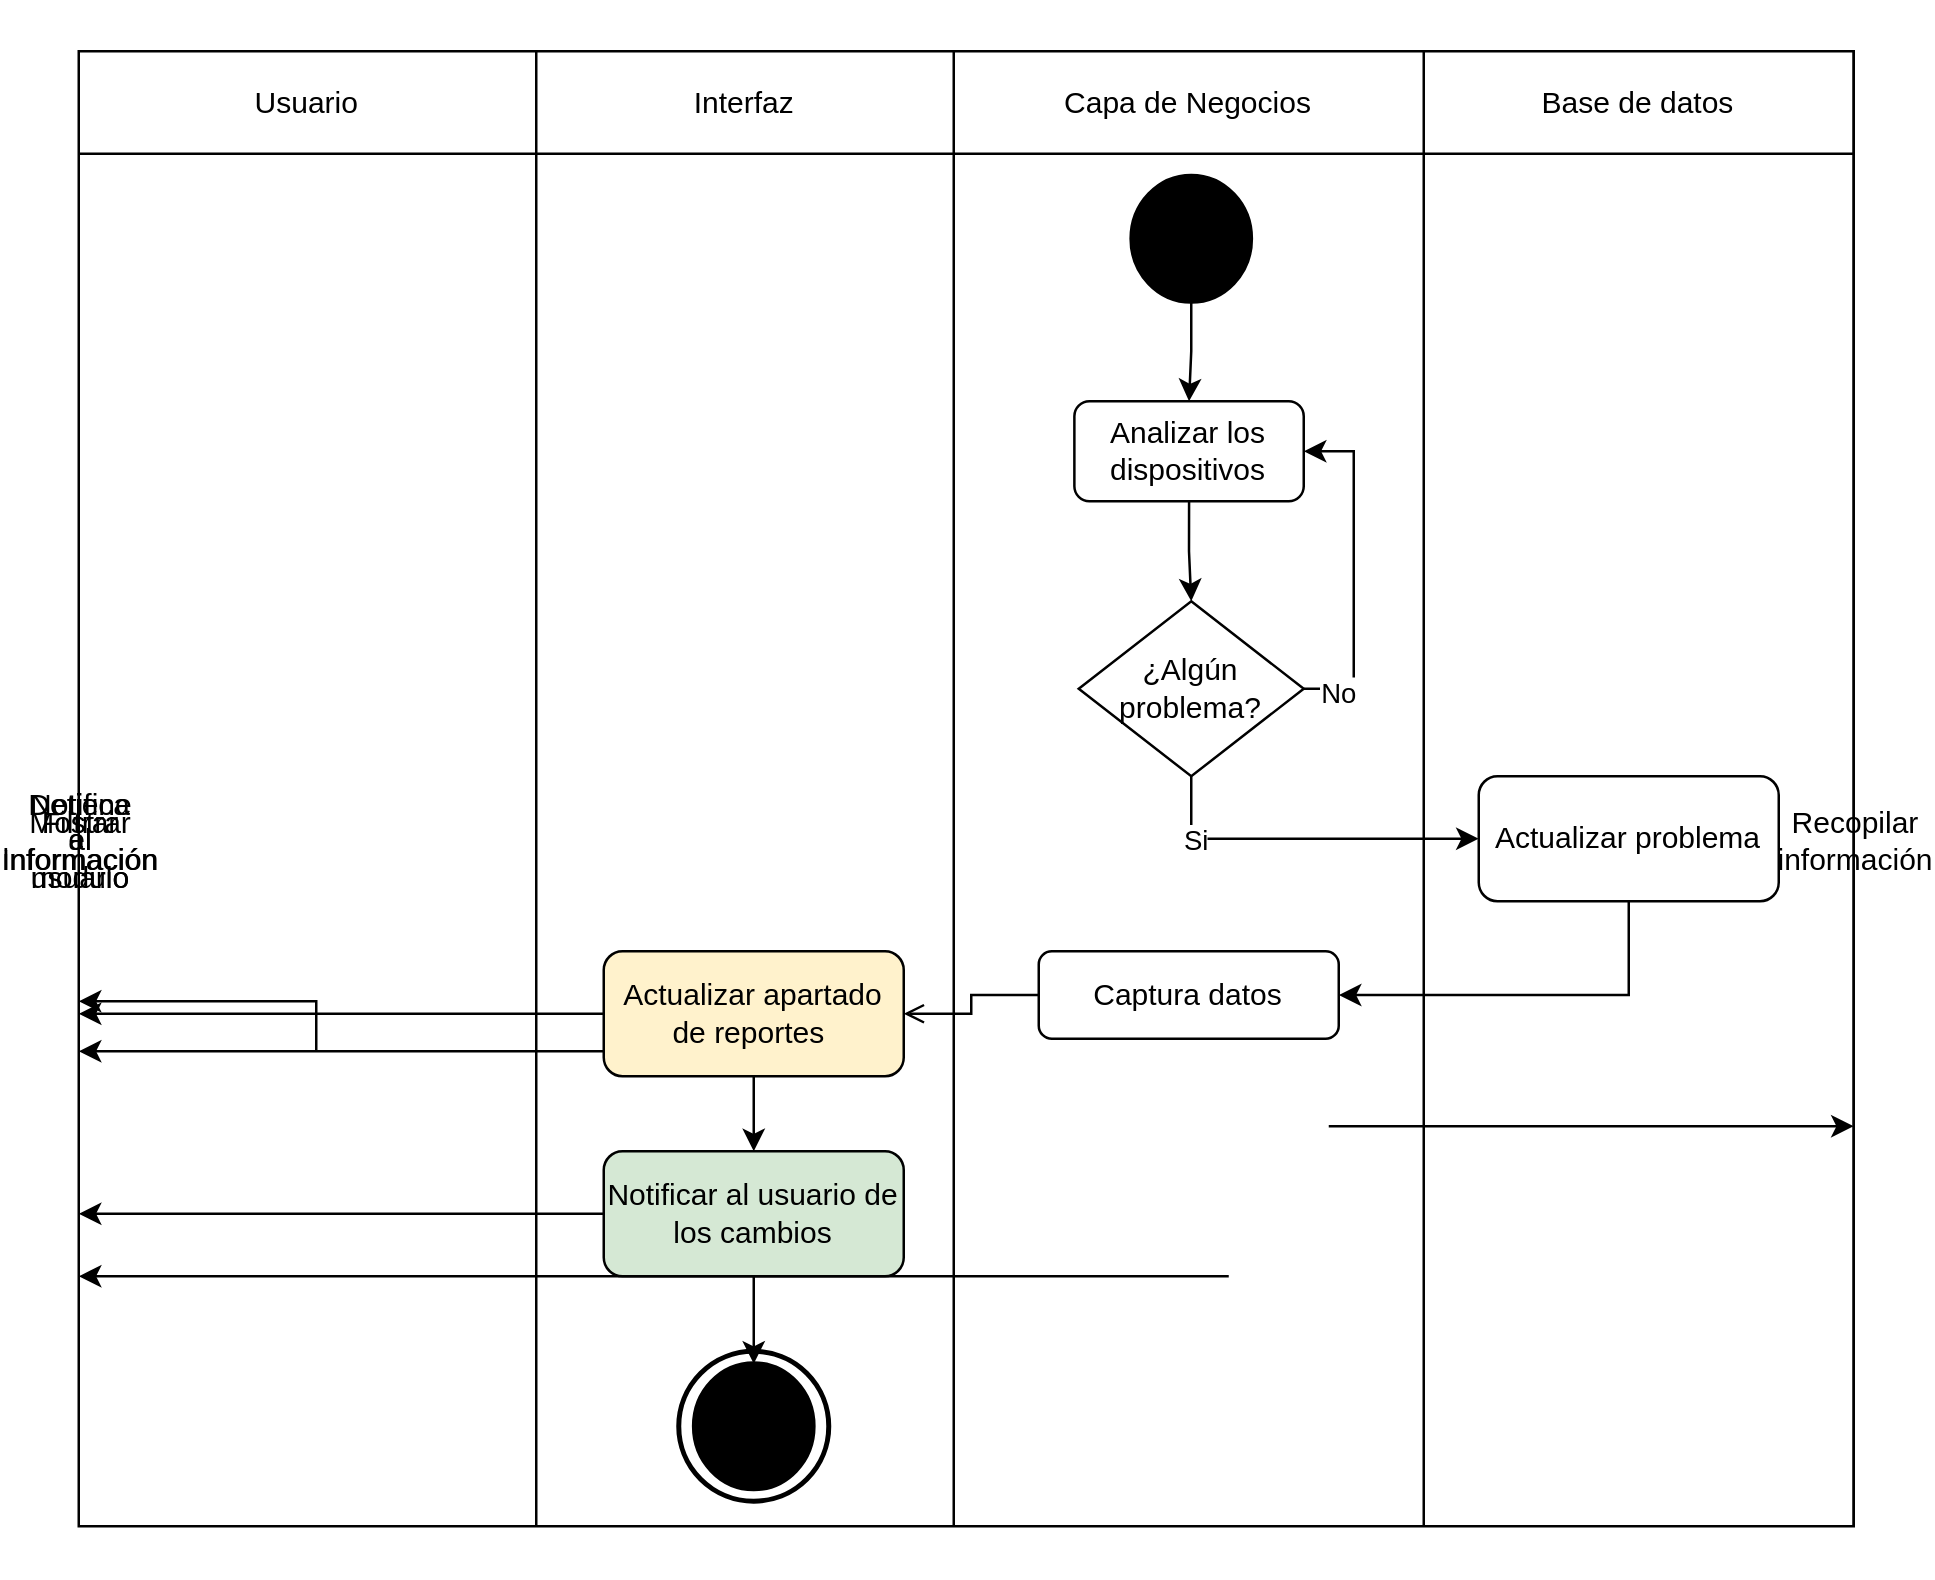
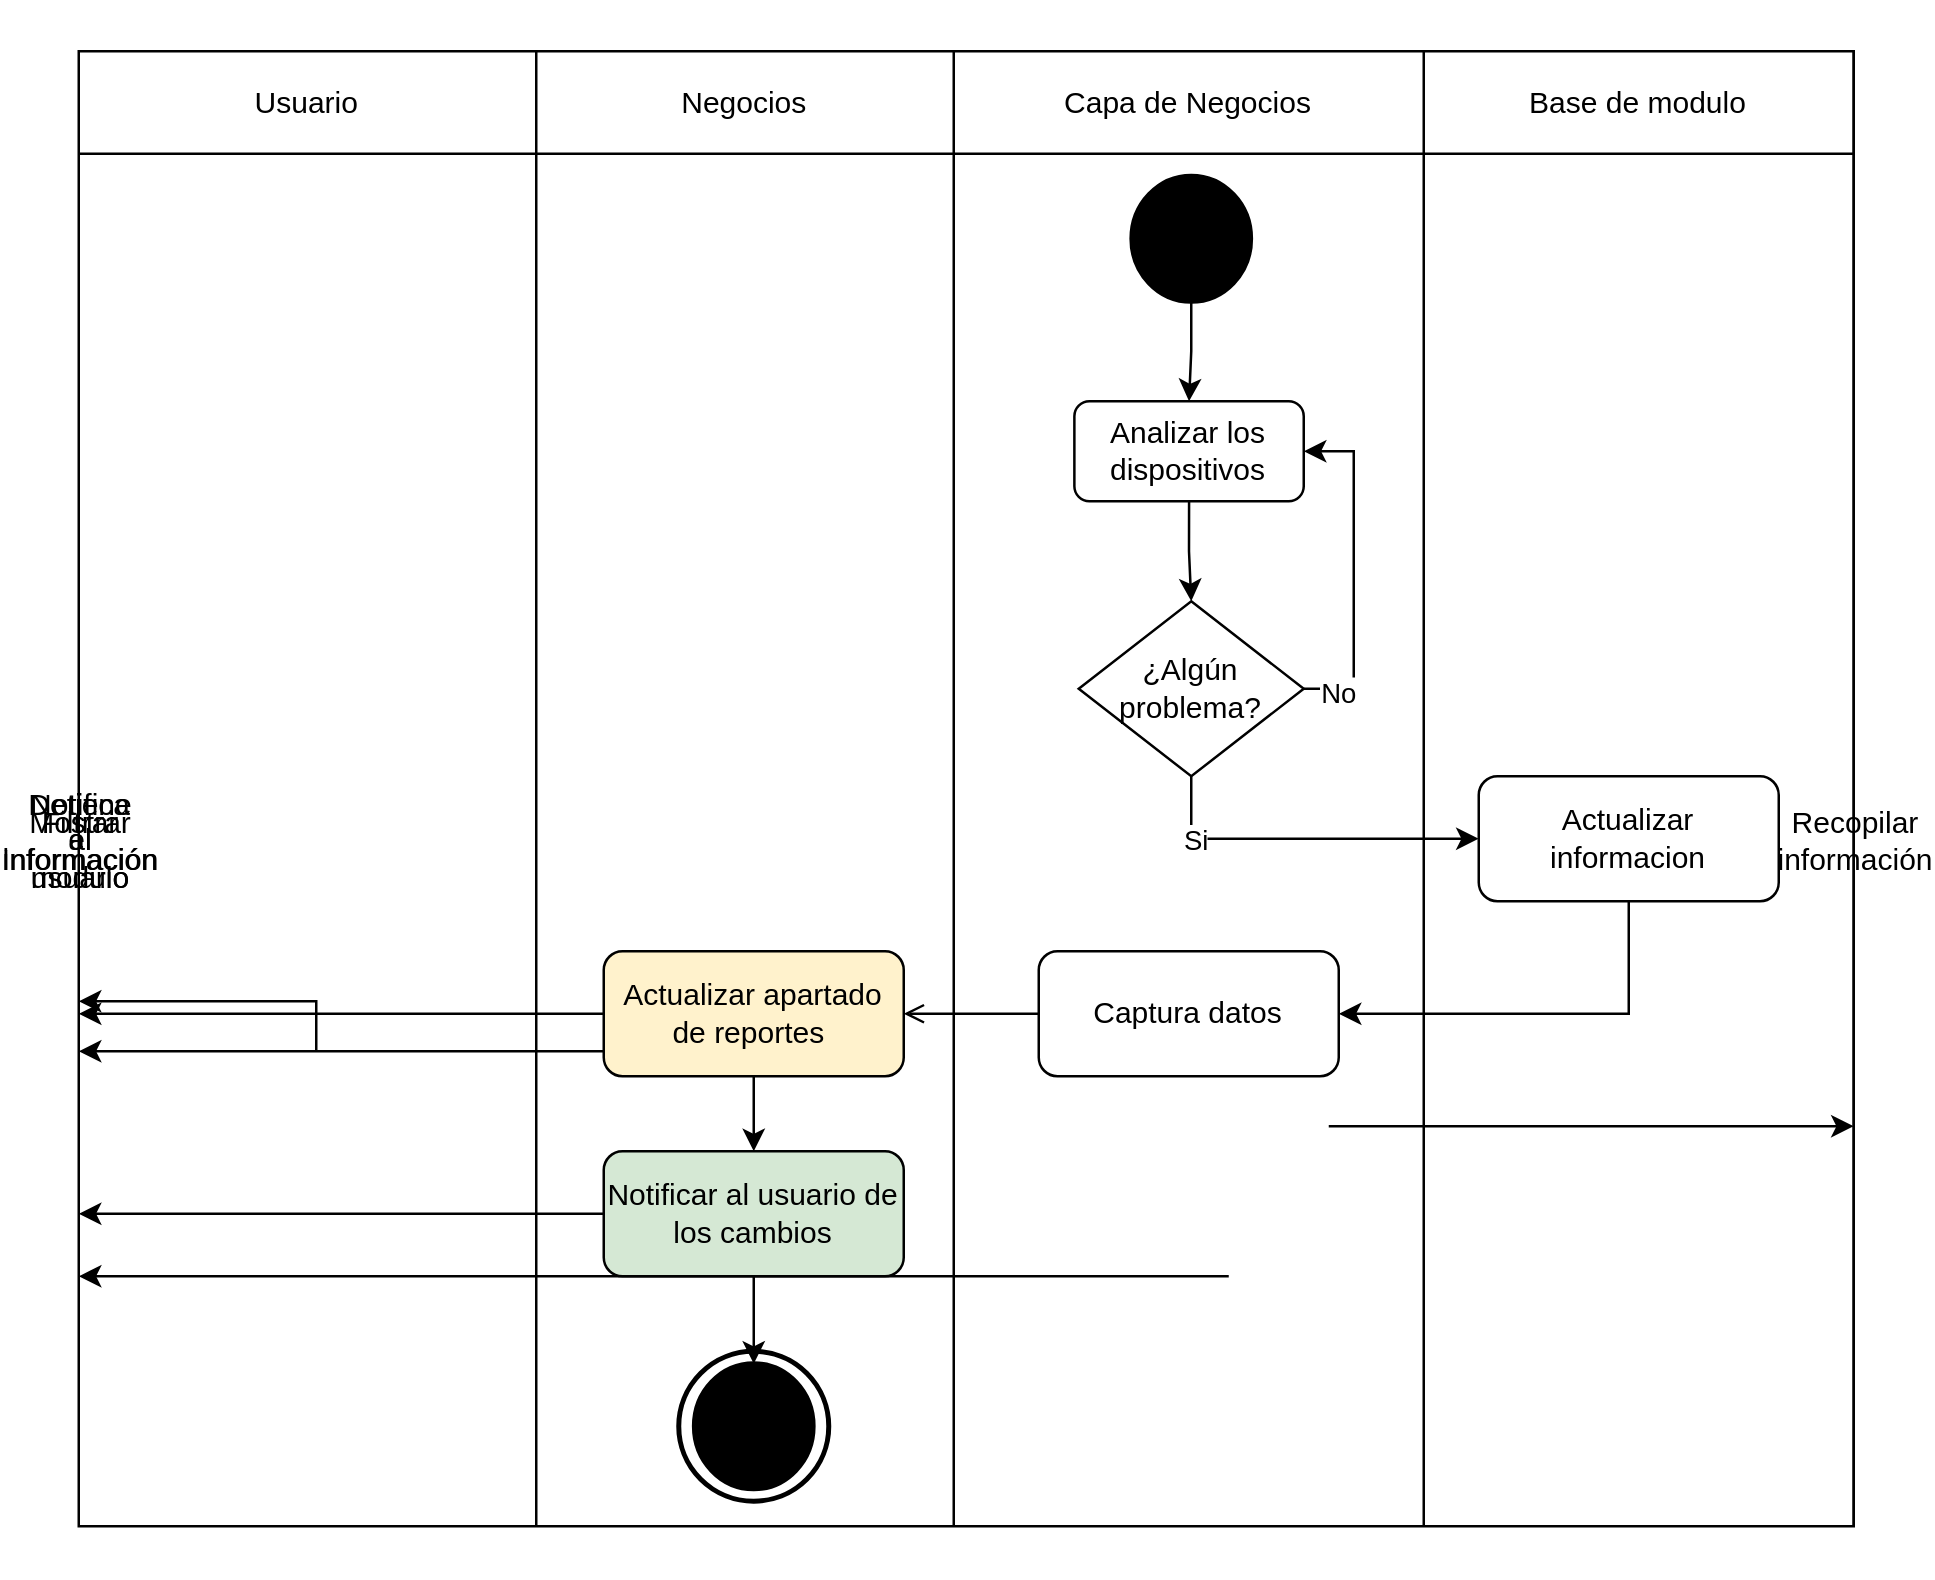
- <mxCell id="5" value="Interfaz" style="shape=partialRectangle;html=1;whiteSpace=wrap;connectable=0;strokeColor=inherit;overflow=hidden;fillColor=none;top=0;left=0;bottom=0;right=0;pointerEvents=1;" vertex="1" parent="3"><mxGeometry x="183" width="167" height="41" as="geometry"><mxRectangle width="167" height="41" as="alternateBounds" /></mxGeometry></mxCell>
+ <mxCell id="5" value="Negocios" style="shape=partialRectangle;html=1;whiteSpace=wrap;connectable=0;strokeColor=inherit;overflow=hidden;fillColor=none;top=0;left=0;bottom=0;right=0;pointerEvents=1;" vertex="1" parent="3"><mxGeometry x="183" width="167" height="41" as="geometry"><mxRectangle width="167" height="41" as="alternateBounds" /></mxGeometry></mxCell>
- <mxCell id="7" value="Base de datos" style="shape=partialRectangle;html=1;whiteSpace=wrap;connectable=0;strokeColor=inherit;overflow=hidden;fillColor=none;top=0;left=0;bottom=0;right=0;pointerEvents=1;" vertex="1" parent="3"><mxGeometry x="538" width="172" height="41" as="geometry"><mxRectangle width="172" height="41" as="alternateBounds" /></mxGeometry></mxCell>
+ <mxCell id="7" value="Base de modulo" style="shape=partialRectangle;html=1;whiteSpace=wrap;connectable=0;strokeColor=inherit;overflow=hidden;fillColor=none;top=0;left=0;bottom=0;right=0;pointerEvents=1;" vertex="1" parent="3"><mxGeometry x="538" width="172" height="41" as="geometry"><mxRectangle width="172" height="41" as="alternateBounds" /></mxGeometry></mxCell>
- <mxCell id="22" value="Actualizar problema" style="rounded=1;whiteSpace=wrap;html=1;" vertex="1" parent="1"><mxGeometry x="580" y="310" width="120" height="50" as="geometry" /></mxCell>
+ <mxCell id="22" value="Actualizar informacion" style="rounded=1;whiteSpace=wrap;html=1;" vertex="1" parent="1"><mxGeometry x="580" y="310" width="120" height="50" as="geometry" /></mxCell>
- <mxCell id="41" value="Captura datos" style="rounded=1;whiteSpace=wrap;html=1;" vertex="1" parent="1"><mxGeometry x="404" y="380" width="120" height="35" as="geometry" /></mxCell>
+ <mxCell id="41" value="Captura datos" style="rounded=1;whiteSpace=wrap;html=1;" vertex="1" parent="1"><mxGeometry x="404" y="380" width="120" height="50" as="geometry" /></mxCell>
